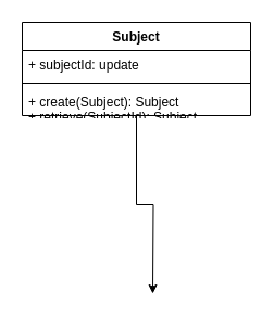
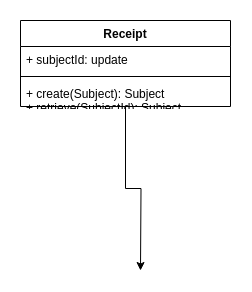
- <mxCell id="3" value="Subject" style="swimlane;fontStyle=1;align=center;verticalAlign=top;childLayout=stackLayout;horizontal=1;startSize=26;horizontalStack=0;resizeParent=1;resizeParentMax=0;resizeLast=0;collapsible=1;marginBottom=0;whiteSpace=wrap;html=1;" vertex="1" parent="1"><mxGeometry x="20" y="20" width="210" height="86" as="geometry" /></mxCell>
+ <mxCell id="3" value="Receipt" style="swimlane;fontStyle=1;align=center;verticalAlign=top;childLayout=stackLayout;horizontal=1;startSize=26;horizontalStack=0;resizeParent=1;resizeParentMax=0;resizeLast=0;collapsible=1;marginBottom=0;whiteSpace=wrap;html=1;" vertex="1" parent="1"><mxGeometry x="20" y="20" width="210" height="86" as="geometry" /></mxCell>
